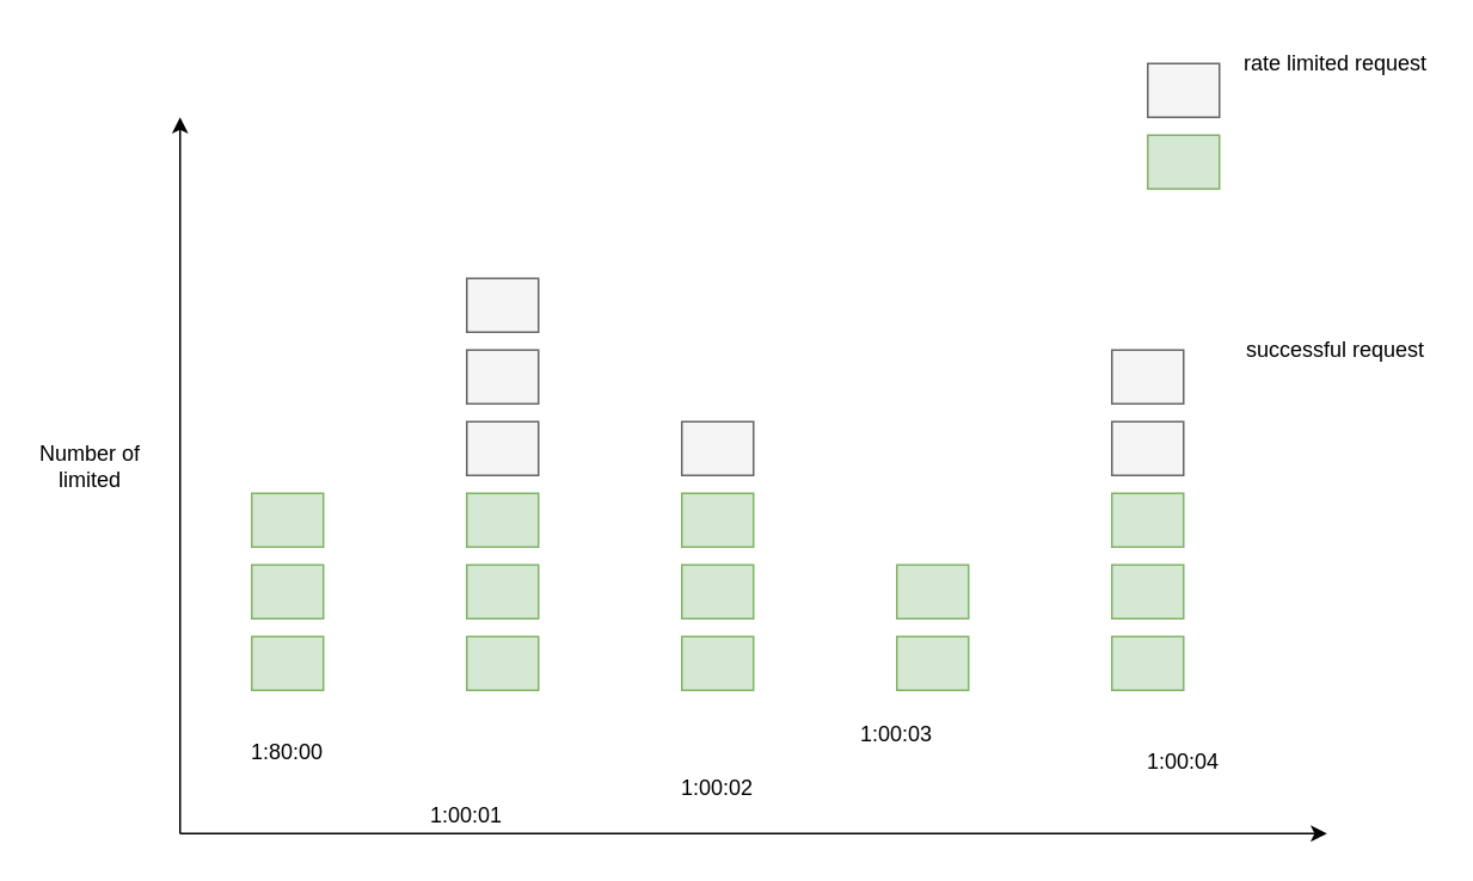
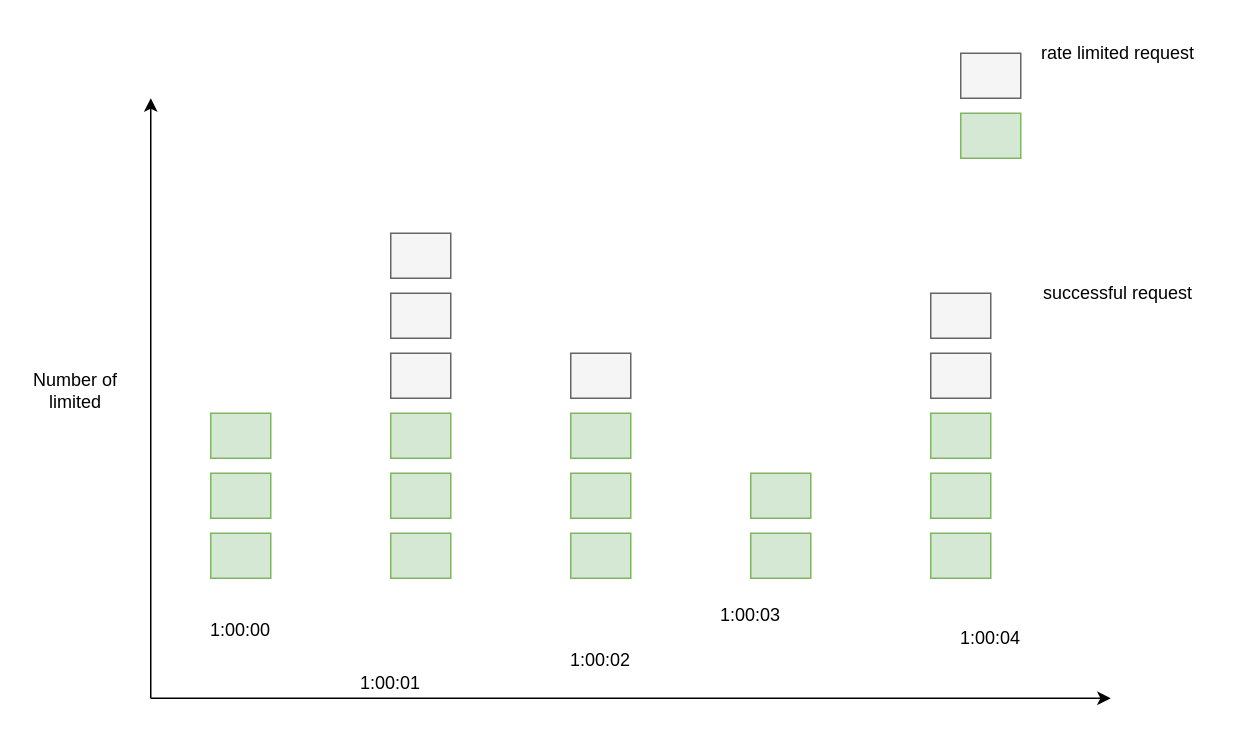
- <mxCell id="13" value="1:80:00" style="text;html=1;align=center;verticalAlign=middle;whiteSpace=wrap;rounded=0;" vertex="1" parent="1"><mxGeometry x="130" y="405" width="60" height="30" as="geometry" /></mxCell>
+ <mxCell id="13" value="1:00:00" style="text;html=1;align=center;verticalAlign=middle;whiteSpace=wrap;rounded=0;" vertex="1" parent="1"><mxGeometry x="130" y="405" width="60" height="30" as="geometry" /></mxCell>
